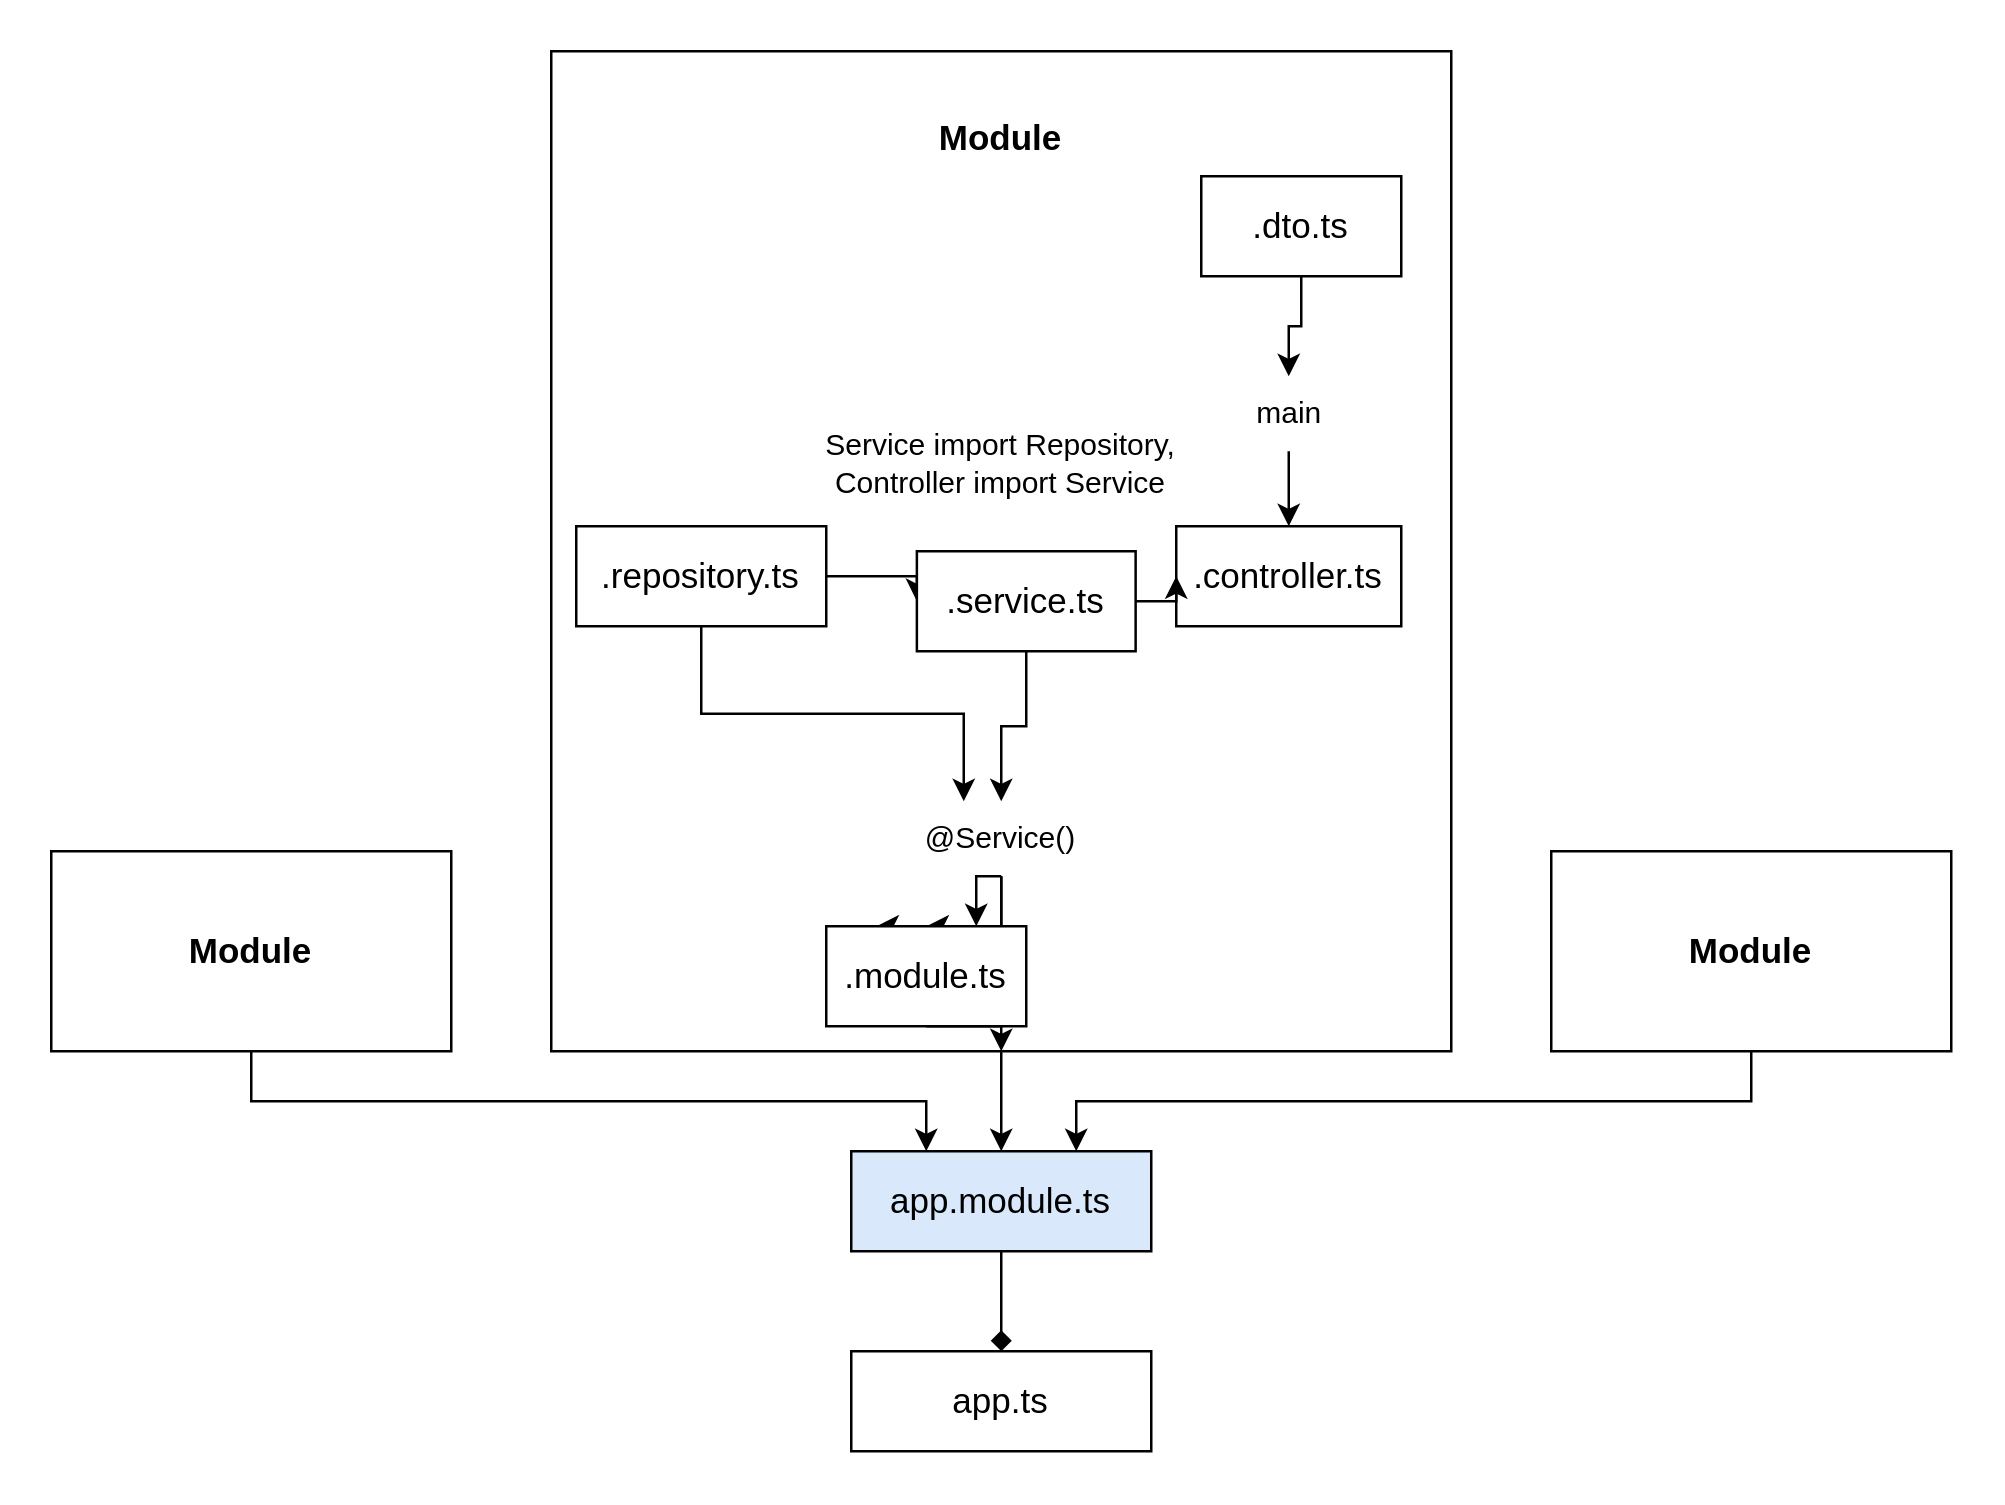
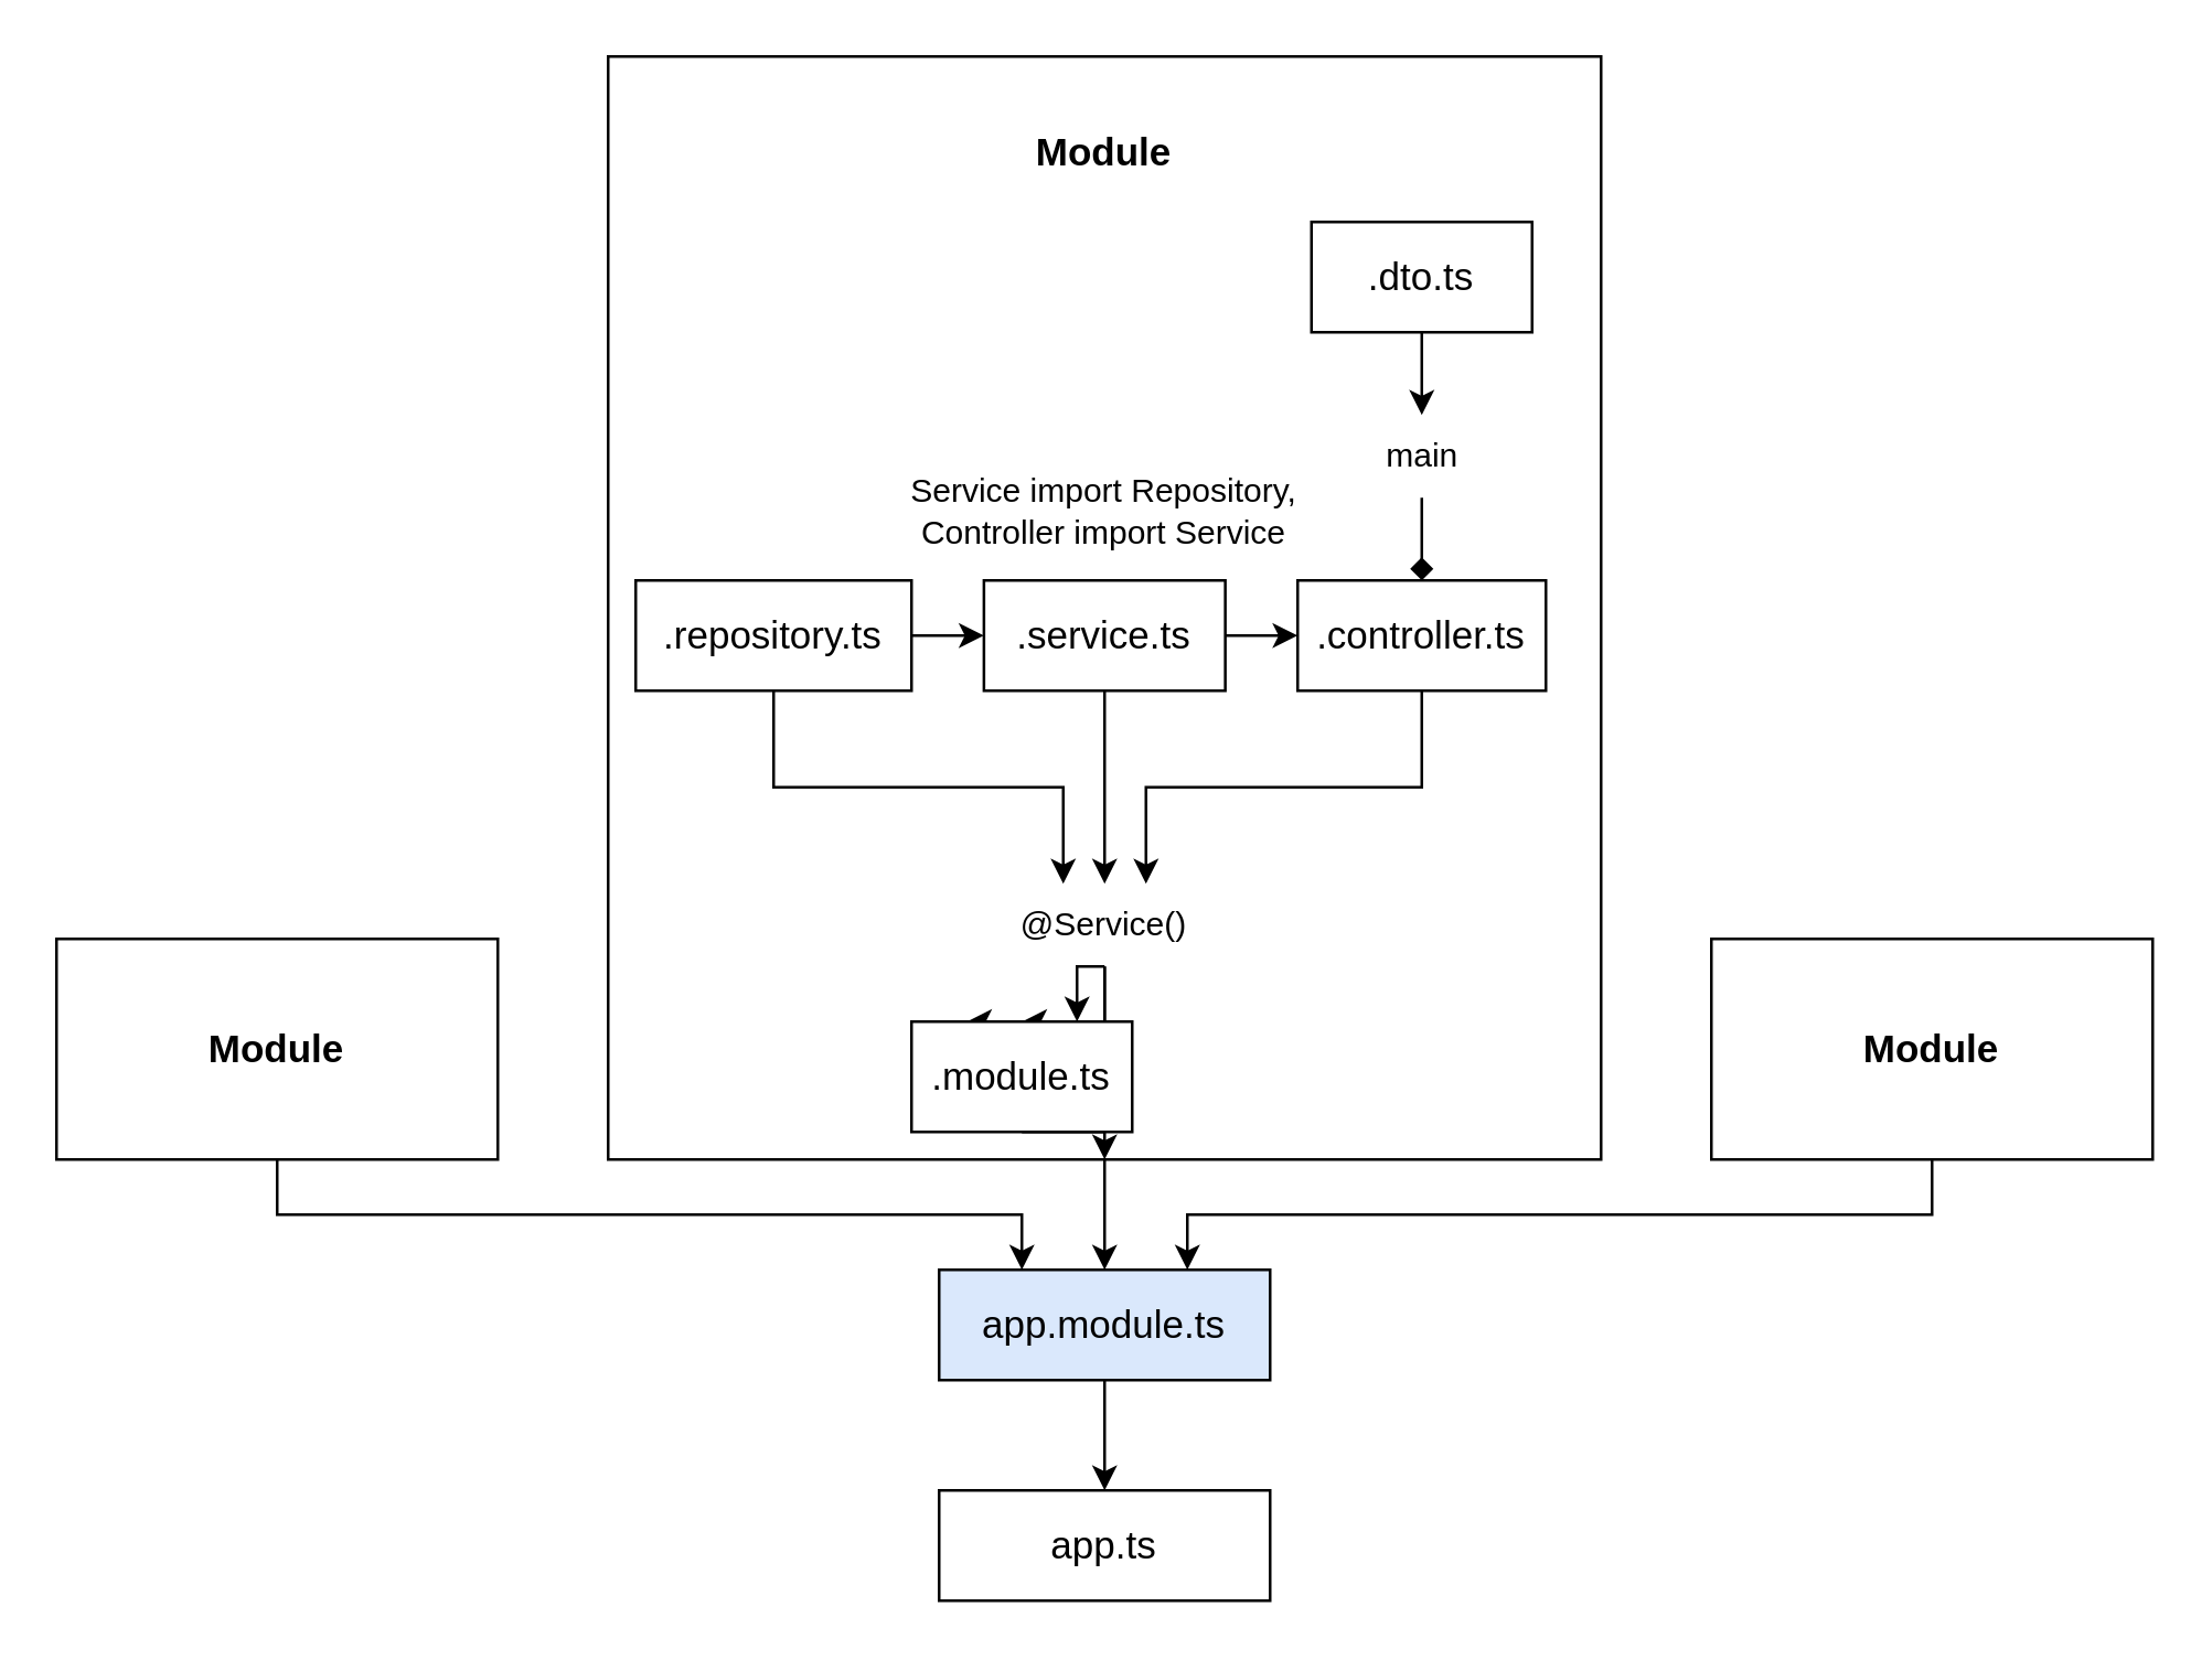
- <mxCell id="12" value="&lt;font style=&quot;font-size: 14px;&quot;&gt;.dto.ts&lt;/font&gt;" style="rounded=0;whiteSpace=wrap;html=1;" vertex="1" parent="1"><mxGeometry x="480" y="70" width="80" height="40" as="geometry" /></mxCell>
+ <mxCell id="12" value="&lt;font style=&quot;font-size: 14px;&quot;&gt;.dto.ts&lt;/font&gt;" style="rounded=0;whiteSpace=wrap;html=1;" vertex="1" parent="1"><mxGeometry x="475" y="80" width="80" height="40" as="geometry" /></mxCell>
- <mxCell id="11" style="edgeStyle=orthogonalEdgeStyle;rounded=0;orthogonalLoop=1;jettySize=auto;html=1;exitX=0.5;exitY=1;exitDx=0;exitDy=0;entryX=0.5;entryY=0;entryDx=0;entryDy=0;" edge="1" parent="1" source="31" target="17"><mxGeometry relative="1" as="geometry" /></mxCell>
+ <mxCell id="11" style="edgeStyle=orthogonalEdgeStyle;rounded=0;orthogonalLoop=1;jettySize=auto;html=1;exitX=0.5;exitY=1;exitDx=0;exitDy=0;entryX=0.5;entryY=0;entryDx=0;entryDy=0;endArrow=diamond;" edge="1" parent="1" source="31" target="17"><mxGeometry relative="1" as="geometry" /></mxCell>
- <mxCell id="20" value="&lt;font style=&quot;font-size: 14px;&quot;&gt;.service.ts&lt;/font&gt;" style="rounded=0;whiteSpace=wrap;html=1;" vertex="1" parent="1"><mxGeometry x="366.25" y="220" width="87.5" height="40" as="geometry" /></mxCell>
+ <mxCell id="20" value="&lt;font style=&quot;font-size: 14px;&quot;&gt;.service.ts&lt;/font&gt;" style="rounded=0;whiteSpace=wrap;html=1;" vertex="1" parent="1"><mxGeometry x="356.25" y="210" width="87.5" height="40" as="geometry" /></mxCell>
+ <mxCell id="27" value="" style="edgeStyle=orthogonalEdgeStyle;rounded=0;orthogonalLoop=1;jettySize=auto;html=1;exitX=0.5;exitY=1;exitDx=0;exitDy=0;entryX=0.75;entryY=0;entryDx=0;entryDy=0;" edge="1" parent="1" source="17" target="29"><mxGeometry relative="1" as="geometry"><mxPoint x="515" y="250" as="sourcePoint" /><mxPoint x="420" y="370" as="targetPoint" /></mxGeometry></mxCell>
- <mxCell id="23" style="edgeStyle=orthogonalEdgeStyle;rounded=0;orthogonalLoop=1;jettySize=auto;html=1;exitX=0.5;exitY=1;exitDx=0;exitDy=0;endArrow=diamond;" edge="1" parent="1" source="24" target="25"><mxGeometry relative="1" as="geometry" /></mxCell>
+ <mxCell id="23" style="edgeStyle=orthogonalEdgeStyle;rounded=0;orthogonalLoop=1;jettySize=auto;html=1;exitX=0.5;exitY=1;exitDx=0;exitDy=0;" edge="1" parent="1" source="24" target="25"><mxGeometry relative="1" as="geometry" /></mxCell>
